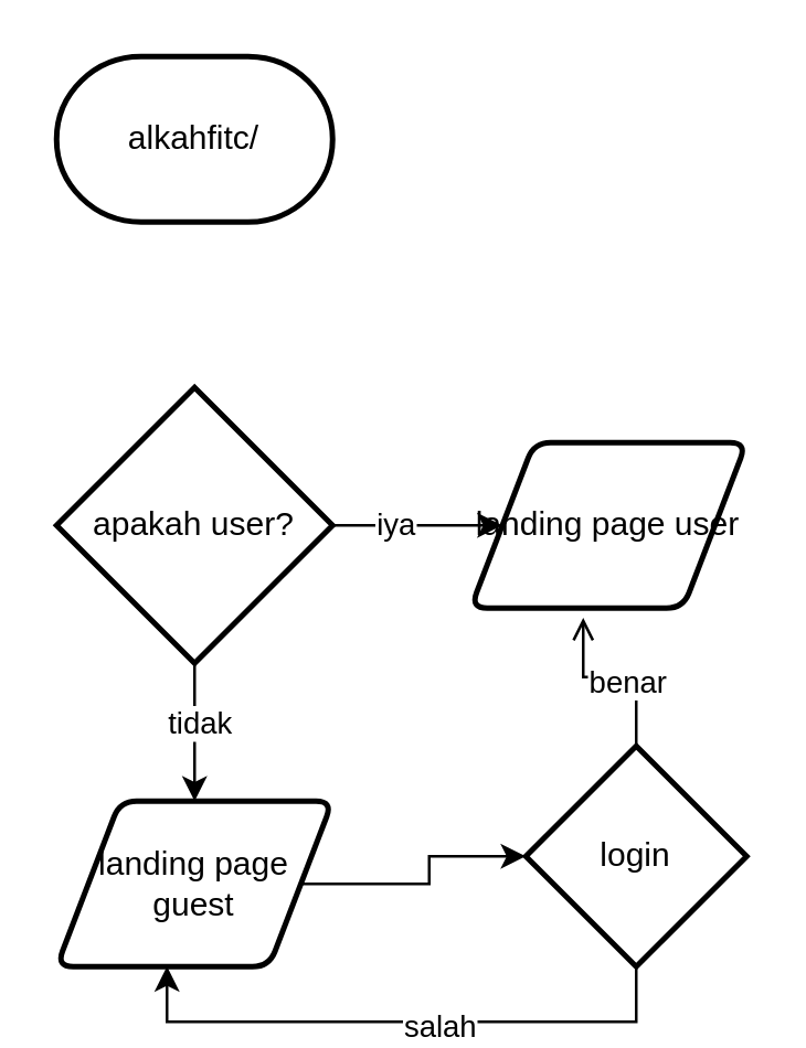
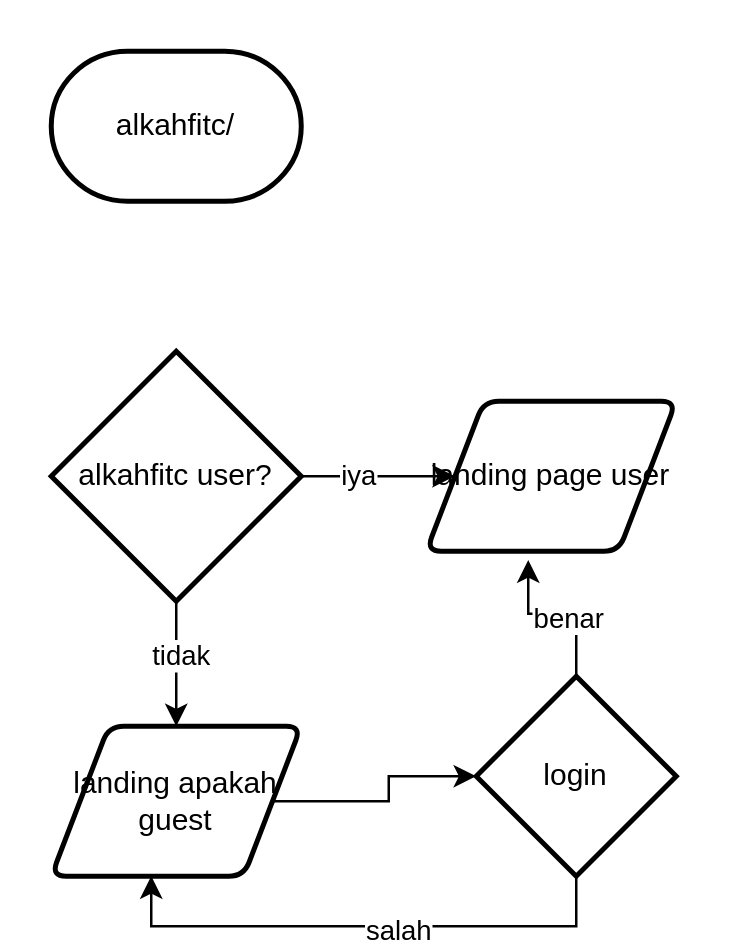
- <mxCell id="7" value="apakah user?" style="strokeWidth=2;html=1;shape=mxgraph.flowchart.decision;whiteSpace=wrap;" vertex="1" parent="1"><mxGeometry x="20" y="140" width="100" height="100" as="geometry" /></mxCell>
+ <mxCell id="7" value="alkahfitc user?" style="strokeWidth=2;html=1;shape=mxgraph.flowchart.decision;whiteSpace=wrap;" vertex="1" parent="1"><mxGeometry x="20" y="140" width="100" height="100" as="geometry" /></mxCell>
- <mxCell id="11" style="edgeStyle=orthogonalEdgeStyle;rounded=0;orthogonalLoop=1;jettySize=auto;html=1;exitX=0.5;exitY=0;exitDx=0;exitDy=0;exitPerimeter=0;entryX=0.408;entryY=1.059;entryDx=0;entryDy=0;entryPerimeter=0;endArrow=open;" edge="1" parent="1" source="15" target="8"><mxGeometry relative="1" as="geometry" /></mxCell>
+ <mxCell id="11" style="edgeStyle=orthogonalEdgeStyle;rounded=0;orthogonalLoop=1;jettySize=auto;html=1;exitX=0.5;exitY=0;exitDx=0;exitDy=0;exitPerimeter=0;entryX=0.408;entryY=1.059;entryDx=0;entryDy=0;entryPerimeter=0;" edge="1" parent="1" source="15" target="8"><mxGeometry relative="1" as="geometry" /></mxCell>
- <mxCell id="10" value="landing page guest" style="shape=parallelogram;html=1;strokeWidth=2;perimeter=parallelogramPerimeter;whiteSpace=wrap;rounded=1;arcSize=12;size=0.23;" vertex="1" parent="1"><mxGeometry x="20" y="290" width="100" height="60" as="geometry" /></mxCell>
+ <mxCell id="10" value="landing apakah guest" style="shape=parallelogram;html=1;strokeWidth=2;perimeter=parallelogramPerimeter;whiteSpace=wrap;rounded=1;arcSize=12;size=0.23;" vertex="1" parent="1"><mxGeometry x="20" y="290" width="100" height="60" as="geometry" /></mxCell>
